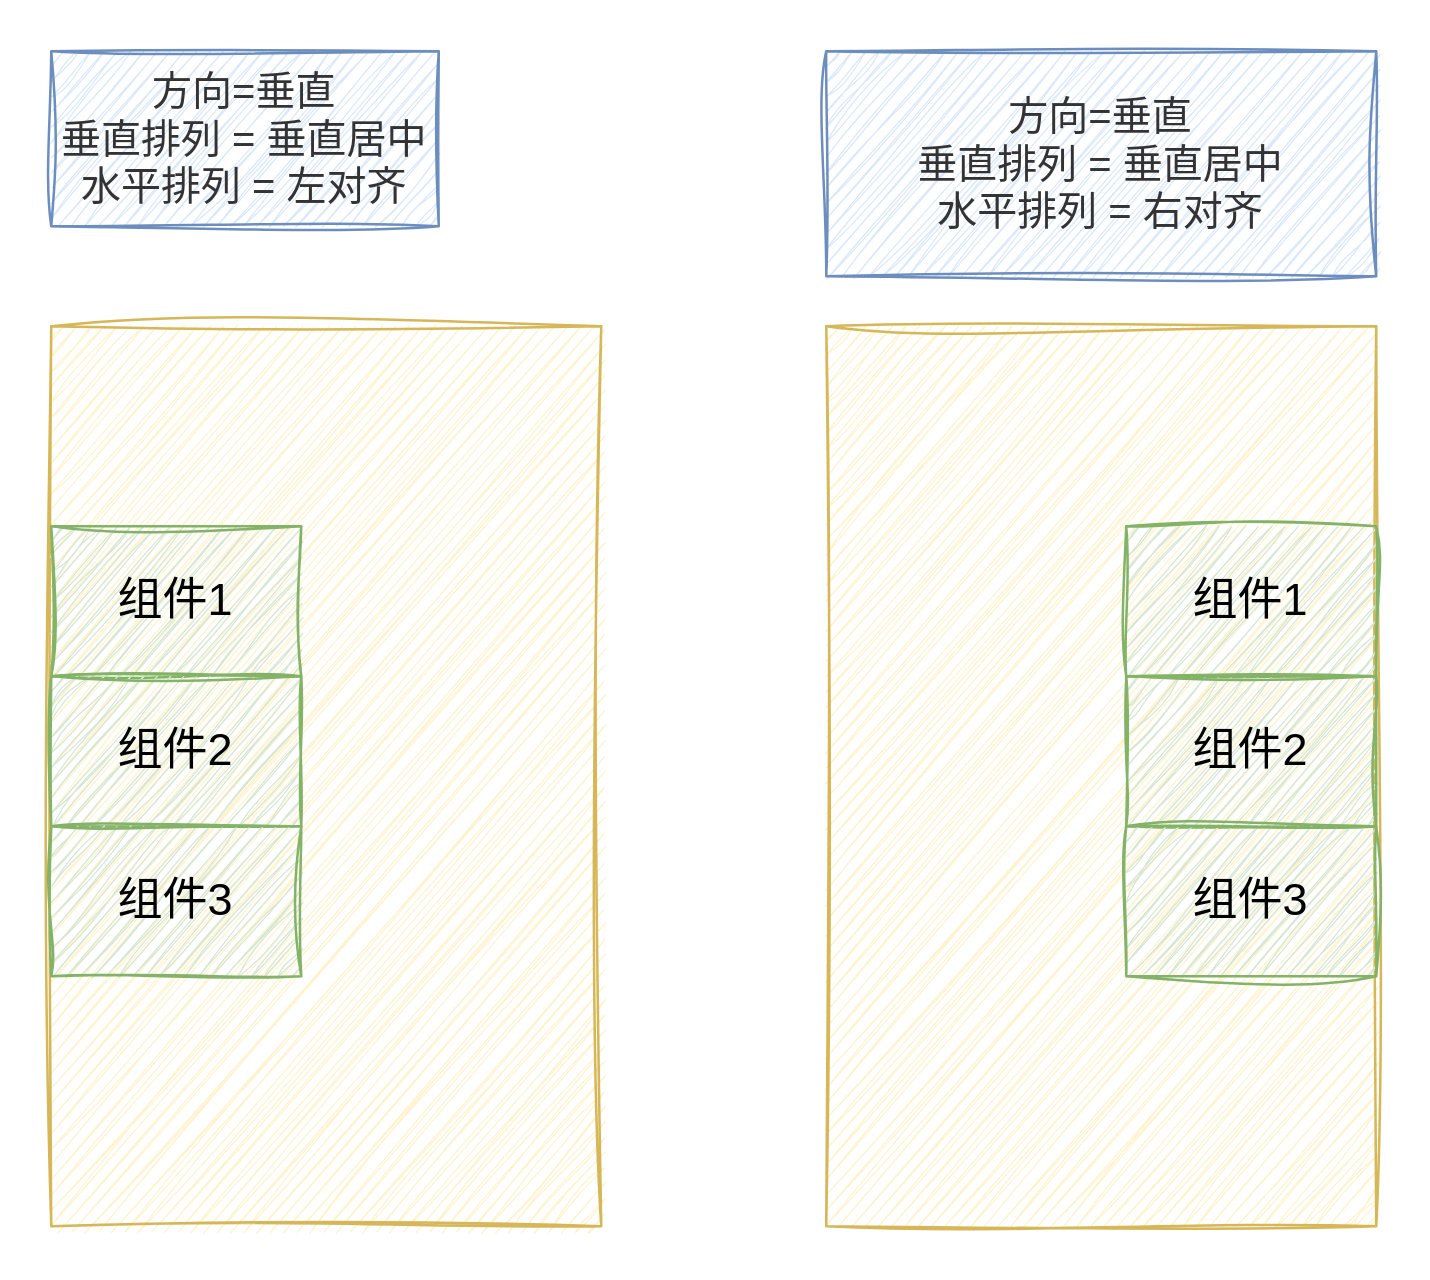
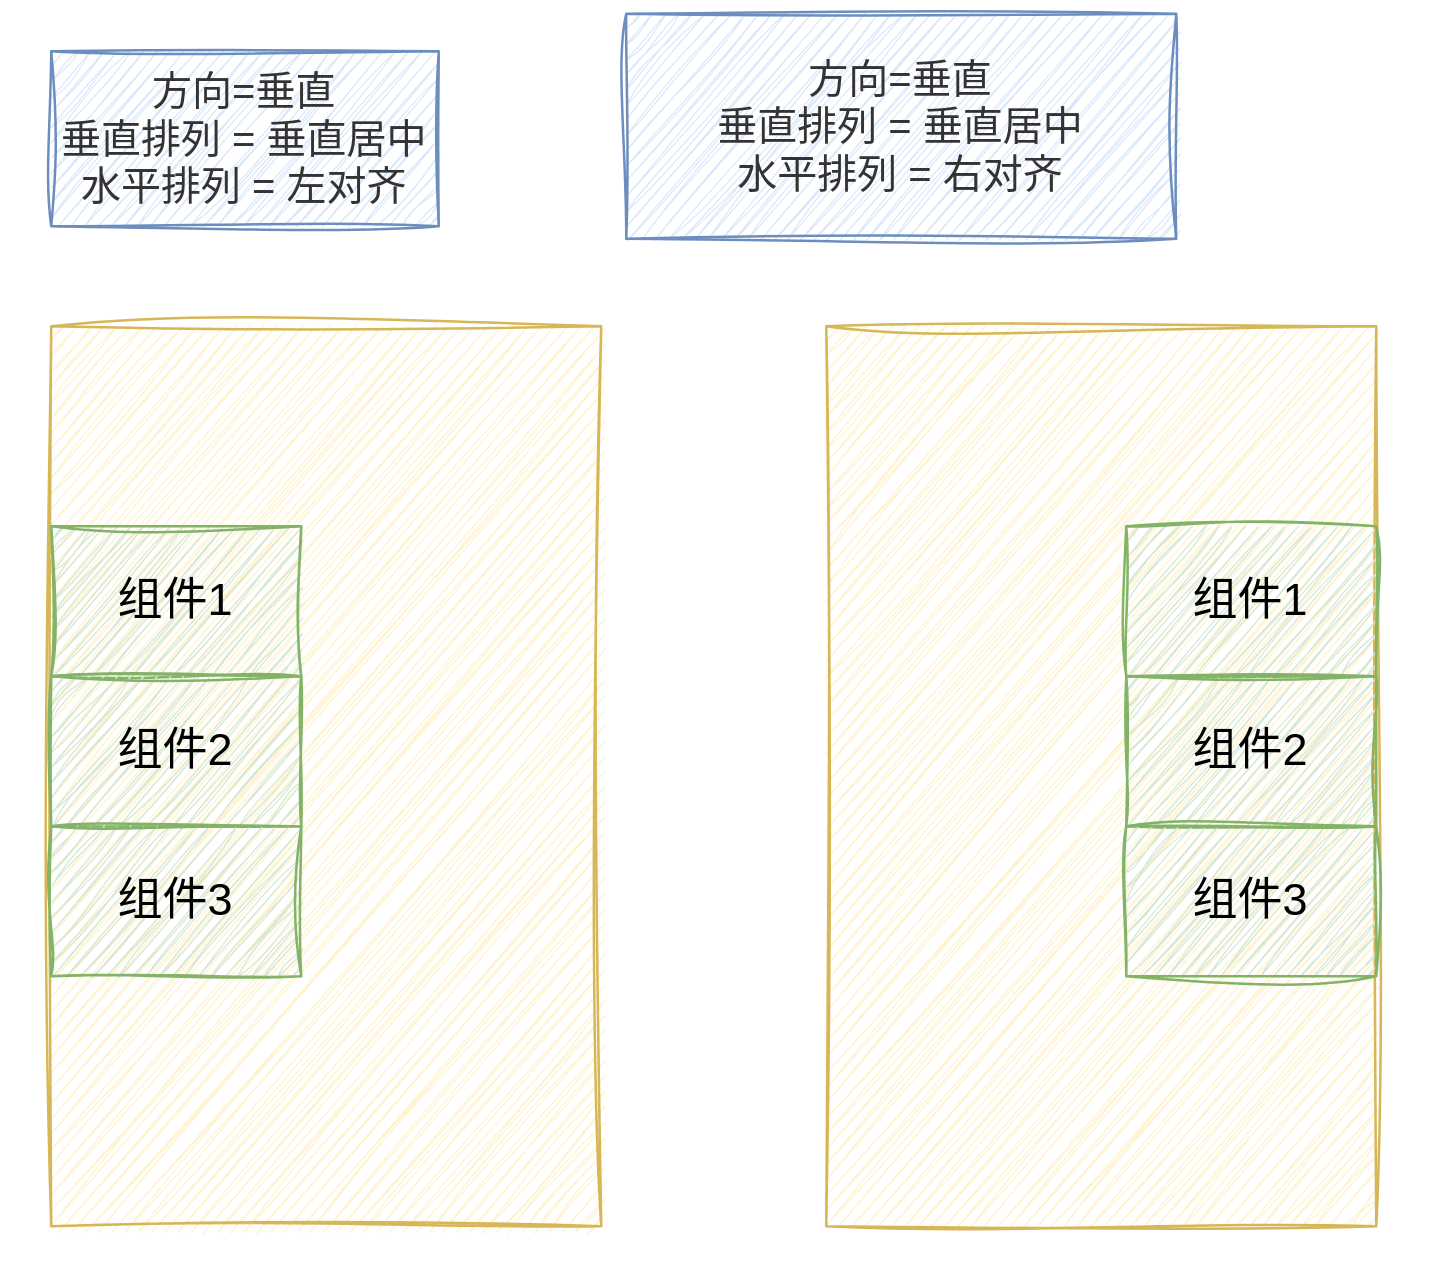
- <mxCell id="11" value="&lt;font style=&quot;font-size: 16px;&quot;&gt;方向=垂直&lt;/font&gt;&lt;div&gt;&lt;font style=&quot;font-size: 16px;&quot;&gt;垂直排列 =&amp;nbsp;&lt;/font&gt;&lt;span style=&quot;font-size: 16px;&quot;&gt;垂直居中&lt;/span&gt;&lt;div&gt;&lt;font style=&quot;font-size: 16px;&quot;&gt;水平排列 = 右对齐&lt;/font&gt;&lt;/div&gt;&lt;/div&gt;" style="text;html=1;align=center;verticalAlign=middle;whiteSpace=wrap;rounded=0;fillColor=#dae8fc;strokeColor=#6c8ebf;fontColor=#333333;sketch=1;curveFitting=1;jiggle=2;" vertex="1" parent="1"><mxGeometry x="330" y="20" width="220" height="90" as="geometry" /></mxCell>
+ <mxCell id="11" value="&lt;font style=&quot;font-size: 16px;&quot;&gt;方向=垂直&lt;/font&gt;&lt;div&gt;&lt;font style=&quot;font-size: 16px;&quot;&gt;垂直排列 =&amp;nbsp;&lt;/font&gt;&lt;span style=&quot;font-size: 16px;&quot;&gt;垂直居中&lt;/span&gt;&lt;div&gt;&lt;font style=&quot;font-size: 16px;&quot;&gt;水平排列 = 右对齐&lt;/font&gt;&lt;/div&gt;&lt;/div&gt;" style="text;html=1;align=center;verticalAlign=middle;whiteSpace=wrap;rounded=0;fillColor=#dae8fc;strokeColor=#6c8ebf;fontColor=#333333;sketch=1;curveFitting=1;jiggle=2;" vertex="1" parent="1"><mxGeometry x="250" y="5" width="220" height="90" as="geometry" /></mxCell>
